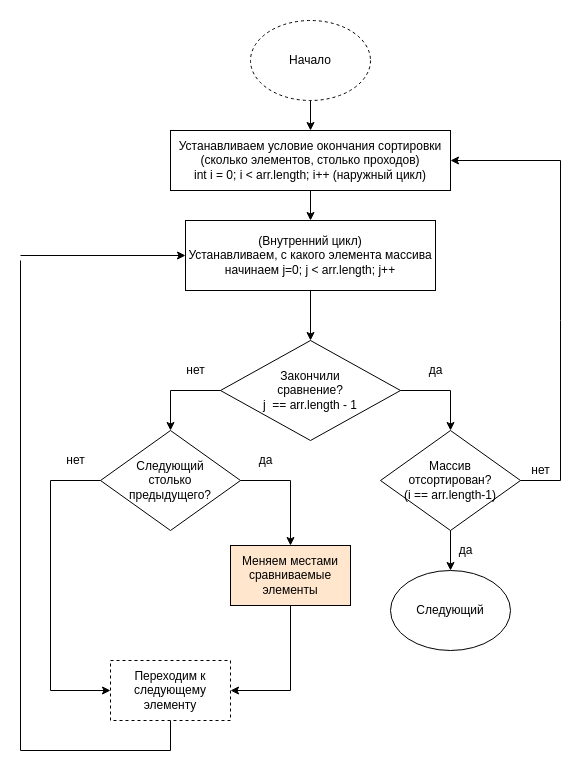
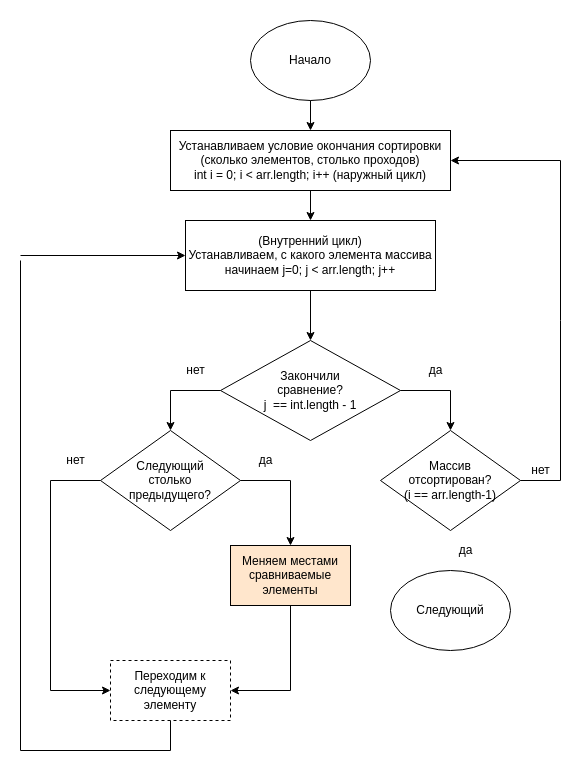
- <mxCell id="2" value="Начало" style="ellipse;whiteSpace=wrap;html=1;dashed=1;" vertex="1" parent="1"><mxGeometry x="250" y="20" width="120" height="80" as="geometry" /></mxCell>
+ <mxCell id="2" value="Начало" style="ellipse;whiteSpace=wrap;html=1;" vertex="1" parent="1"><mxGeometry x="250" y="20" width="120" height="80" as="geometry" /></mxCell>
- <mxCell id="5" value="Закончили&lt;br&gt;сравнение?&lt;br&gt;j&amp;nbsp; == arr.length - 1" style="rhombus;whiteSpace=wrap;html=1;" vertex="1" parent="1"><mxGeometry x="220" y="340" width="180" height="100" as="geometry" /></mxCell>
+ <mxCell id="5" value="Закончили&lt;br&gt;сравнение?&lt;br&gt;j&amp;nbsp; == int.length - 1" style="rhombus;whiteSpace=wrap;html=1;" vertex="1" parent="1"><mxGeometry x="220" y="340" width="180" height="100" as="geometry" /></mxCell>
- <mxCell id="33" value="" style="endArrow=classic;html=1;rounded=0;exitX=0.5;exitY=1;exitDx=0;exitDy=0;entryX=0.5;entryY=0;entryDx=0;entryDy=0;" edge="1" parent="1" source="6" target="9"><mxGeometry width="50" height="50" relative="1" as="geometry"><mxPoint x="570" y="420" as="sourcePoint" /><mxPoint x="620" y="370" as="targetPoint" /></mxGeometry></mxCell>
